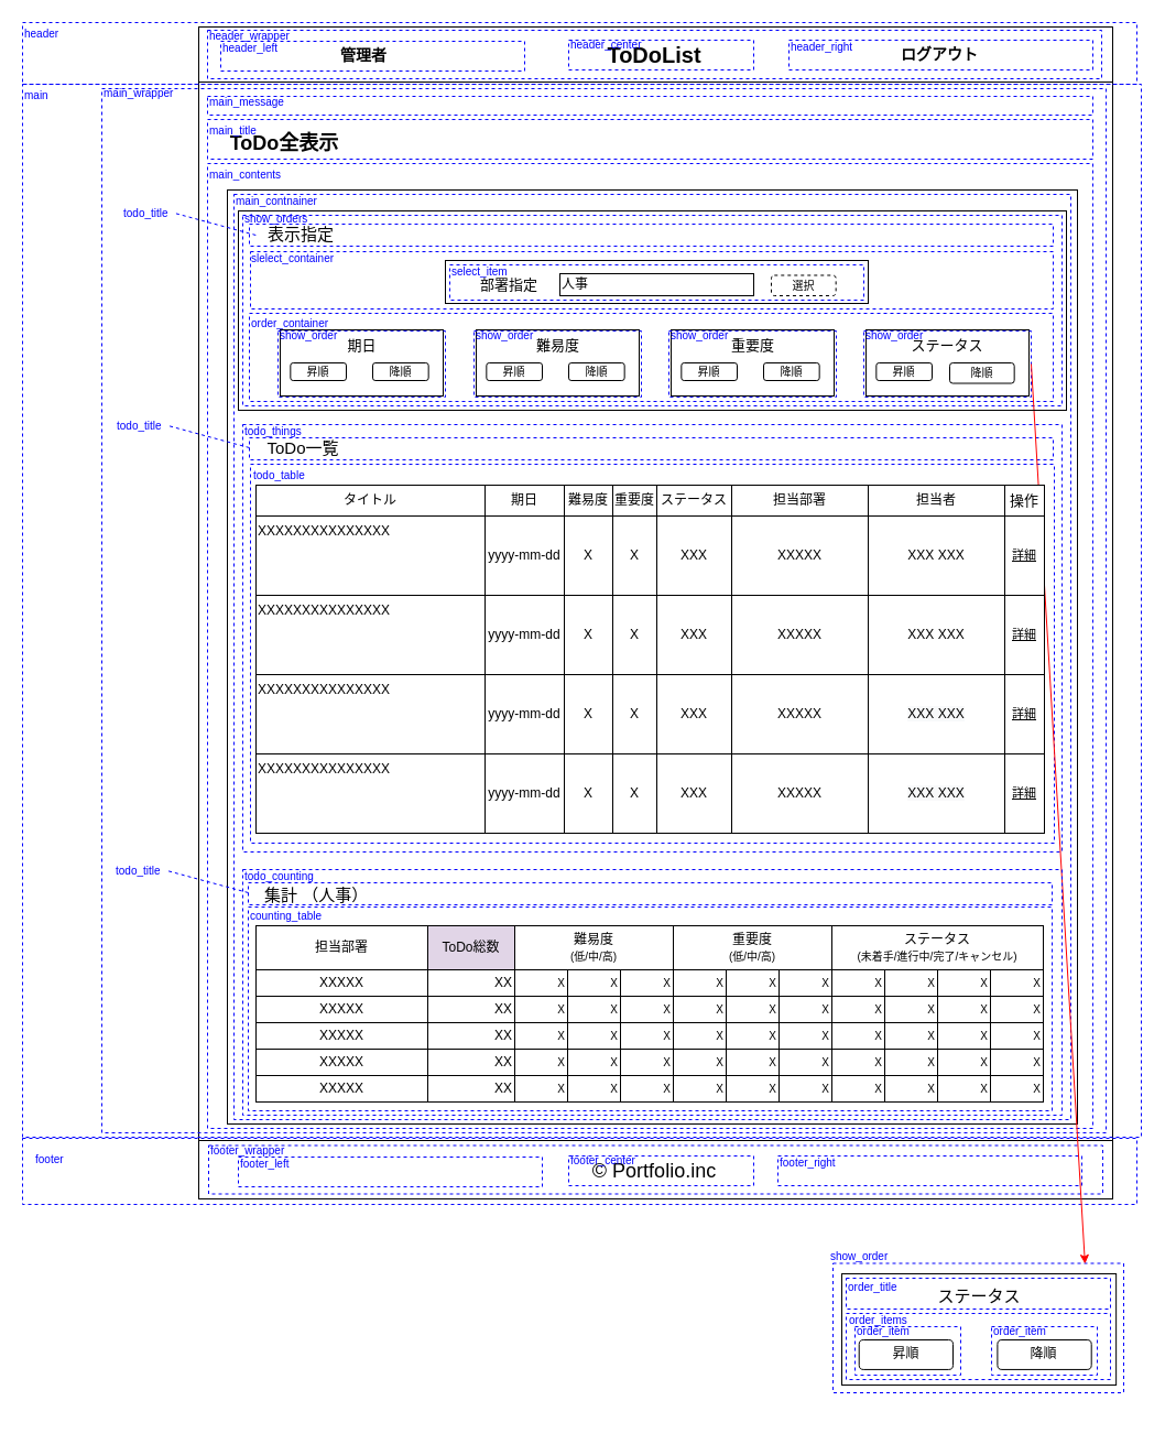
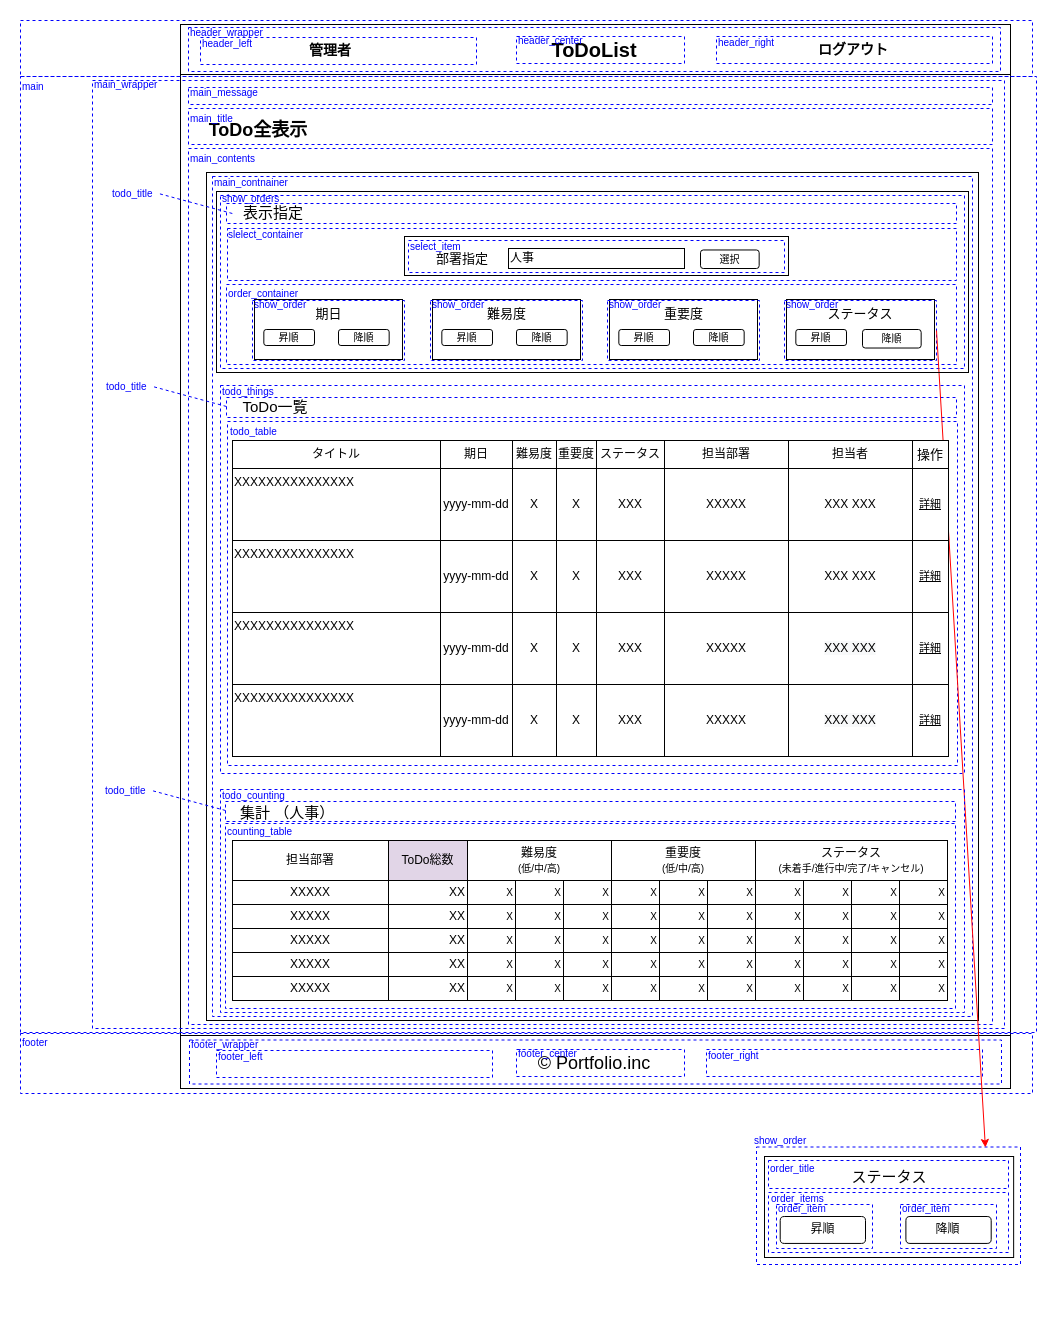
- <mxCell id="15" value="header" style="text;html=1;strokeColor=none;fillColor=none;align=left;verticalAlign=middle;whiteSpace=wrap;rounded=0;dashed=1;fontSize=10;fontColor=#0000FF;" vertex="1" parent="1"><mxGeometry x="20" y="20" width="40" height="20" as="geometry" /></mxCell>
- <mxCell id="172" value="選択" style="rounded=1;whiteSpace=wrap;html=1;fontSize=10;align=center;dashed=1;" vertex="1" parent="1"><mxGeometry x="700" y="249.47" width="58.67" height="18.53" as="geometry" /></mxCell>
+ <mxCell id="172" value="選択" style="rounded=1;whiteSpace=wrap;html=1;fontSize=10;align=center;" vertex="1" parent="1"><mxGeometry x="700" y="249.47" width="58.67" height="18.53" as="geometry" /></mxCell>
- <mxCell id="17" value="footer" style="text;html=1;strokeColor=none;fillColor=none;align=left;verticalAlign=middle;whiteSpace=wrap;rounded=0;dashed=1;fontSize=10;fontColor=#0000FF;" vertex="1" parent="1"><mxGeometry x="30" y="1042" width="40" height="20" as="geometry" /></mxCell>
+ <mxCell id="17" value="footer" style="text;html=1;strokeColor=none;fillColor=none;align=left;verticalAlign=middle;whiteSpace=wrap;rounded=0;dashed=1;fontSize=10;fontColor=#0000FF;" vertex="1" parent="1"><mxGeometry x="20" y="1032" width="40" height="20" as="geometry" /></mxCell>
